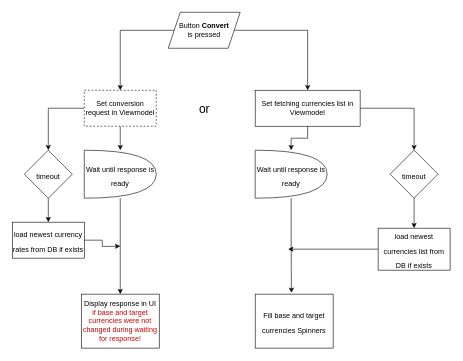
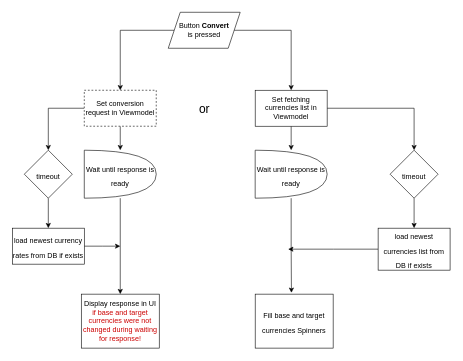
- <mxCell id="10" value="Set fetching currencies list in Viewmodel" style="rounded=0;whiteSpace=wrap;html=1;" vertex="1" parent="1"><mxGeometry x="425" y="150" width="175" height="60" as="geometry" /></mxCell>
+ <mxCell id="10" value="Set fetching currencies list in Viewmodel" style="rounded=0;whiteSpace=wrap;html=1;" vertex="1" parent="1"><mxGeometry x="425" y="150" width="120" height="60" as="geometry" /></mxCell>
- <mxCell id="21" value="&lt;font style=&quot;font-size: 12px&quot;&gt;load newest currency rates from DB if exists&lt;/font&gt;" style="rounded=0;whiteSpace=wrap;html=1;fontSize=20;" vertex="1" parent="1"><mxGeometry x="20" y="370" width="120" height="60" as="geometry" /></mxCell>
+ <mxCell id="21" value="&lt;font style=&quot;font-size: 12px&quot;&gt;load newest currency rates from DB if exists&lt;/font&gt;" style="rounded=0;whiteSpace=wrap;html=1;fontSize=20;" vertex="1" parent="1"><mxGeometry x="20" y="380" width="120" height="60" as="geometry" /></mxCell>
